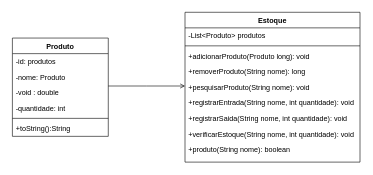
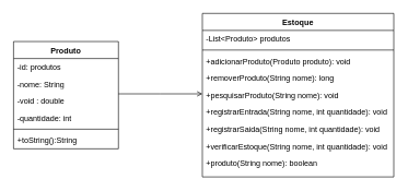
- <mxCell id="5" value="+adicionarProduto(Produto long): void" style="text;align=left;verticalAlign=top;spacingLeft=4;spacingRight=4;overflow=hidden;rotatable=0;points=[[0,0.5],[1,0.5]];portConstraint=eastwest;" parent="2" vertex="1"><mxGeometry y="60" width="292" height="26" as="geometry" /></mxCell>
+ <mxCell id="5" value="+adicionarProduto(Produto produto): void" style="text;align=left;verticalAlign=top;spacingLeft=4;spacingRight=4;overflow=hidden;rotatable=0;points=[[0,0.5],[1,0.5]];portConstraint=eastwest;" parent="2" vertex="1"><mxGeometry y="60" width="292" height="26" as="geometry" /></mxCell>
- <mxCell id="15" value="-nome: Produto" style="text;strokeColor=none;fillColor=none;align=left;verticalAlign=top;spacingLeft=4;spacingRight=4;overflow=hidden;rotatable=0;points=[[0,0.5],[1,0.5]];portConstraint=eastwest;whiteSpace=wrap;html=1;" vertex="1" parent="13"><mxGeometry y="52" width="160" height="26" as="geometry" /></mxCell>
+ <mxCell id="15" value="-nome: String" style="text;strokeColor=none;fillColor=none;align=left;verticalAlign=top;spacingLeft=4;spacingRight=4;overflow=hidden;rotatable=0;points=[[0,0.5],[1,0.5]];portConstraint=eastwest;whiteSpace=wrap;html=1;" vertex="1" parent="13"><mxGeometry y="52" width="160" height="26" as="geometry" /></mxCell>
